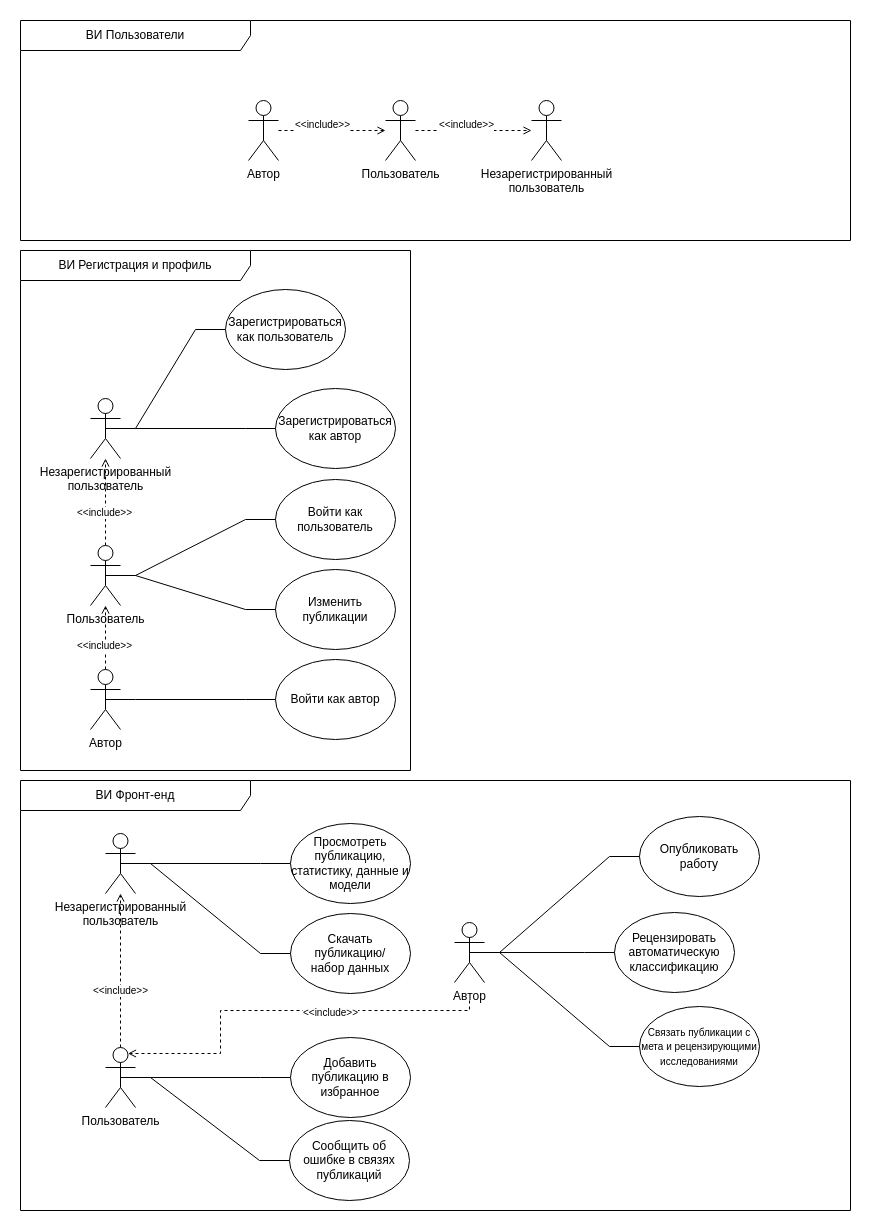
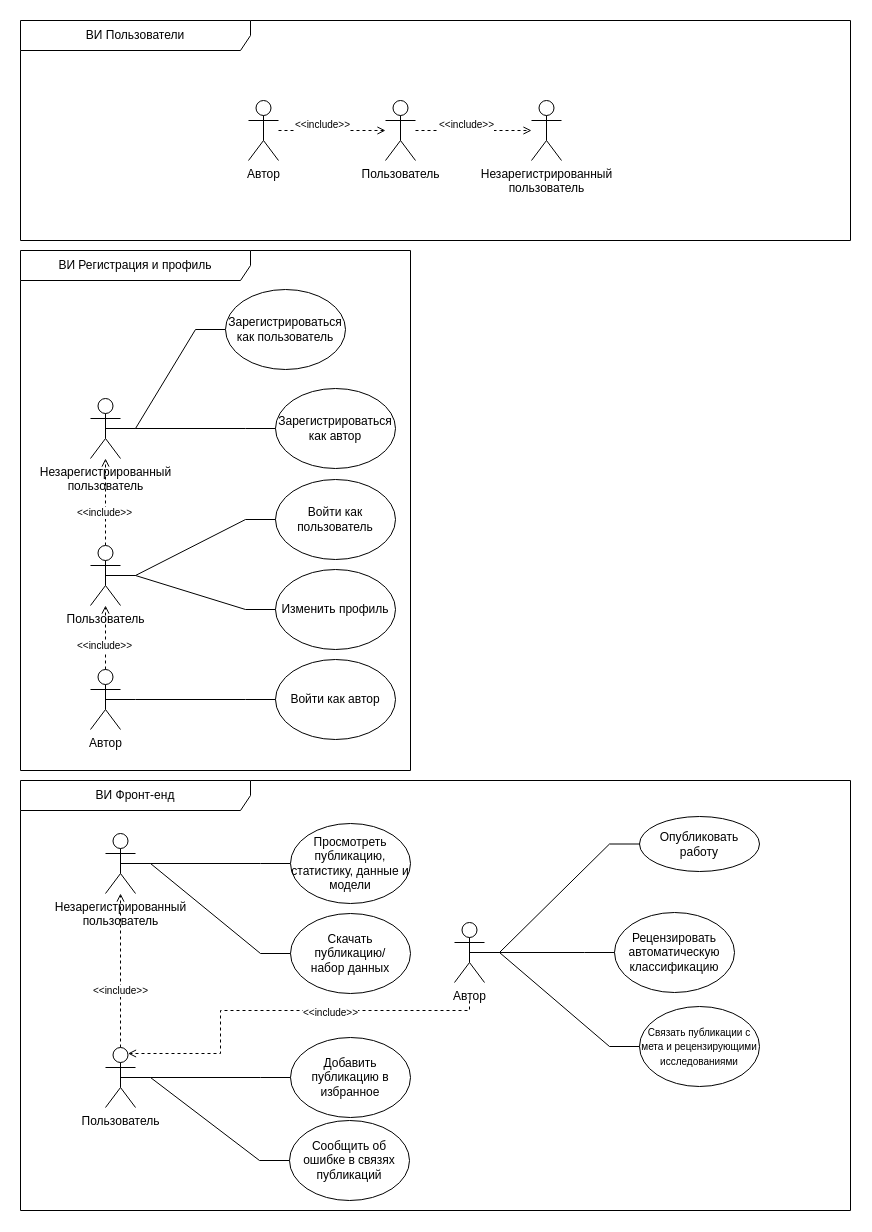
- <mxCell id="17" value="Изменить публикации" style="ellipse;whiteSpace=wrap;html=1;" vertex="1" parent="1"><mxGeometry x="275" y="569" width="120" height="80" as="geometry" /></mxCell>
+ <mxCell id="17" value="Изменить профиль" style="ellipse;whiteSpace=wrap;html=1;" vertex="1" parent="1"><mxGeometry x="275" y="569" width="120" height="80" as="geometry" /></mxCell>
- <mxCell id="24" value="Опубликовать работу" style="ellipse;whiteSpace=wrap;html=1;" vertex="1" parent="1"><mxGeometry x="639" y="816" width="120" height="80" as="geometry" /></mxCell>
+ <mxCell id="24" value="Опубликовать работу" style="ellipse;whiteSpace=wrap;html=1;" vertex="1" parent="1"><mxGeometry x="639" y="816" width="120" height="55" as="geometry" /></mxCell>
